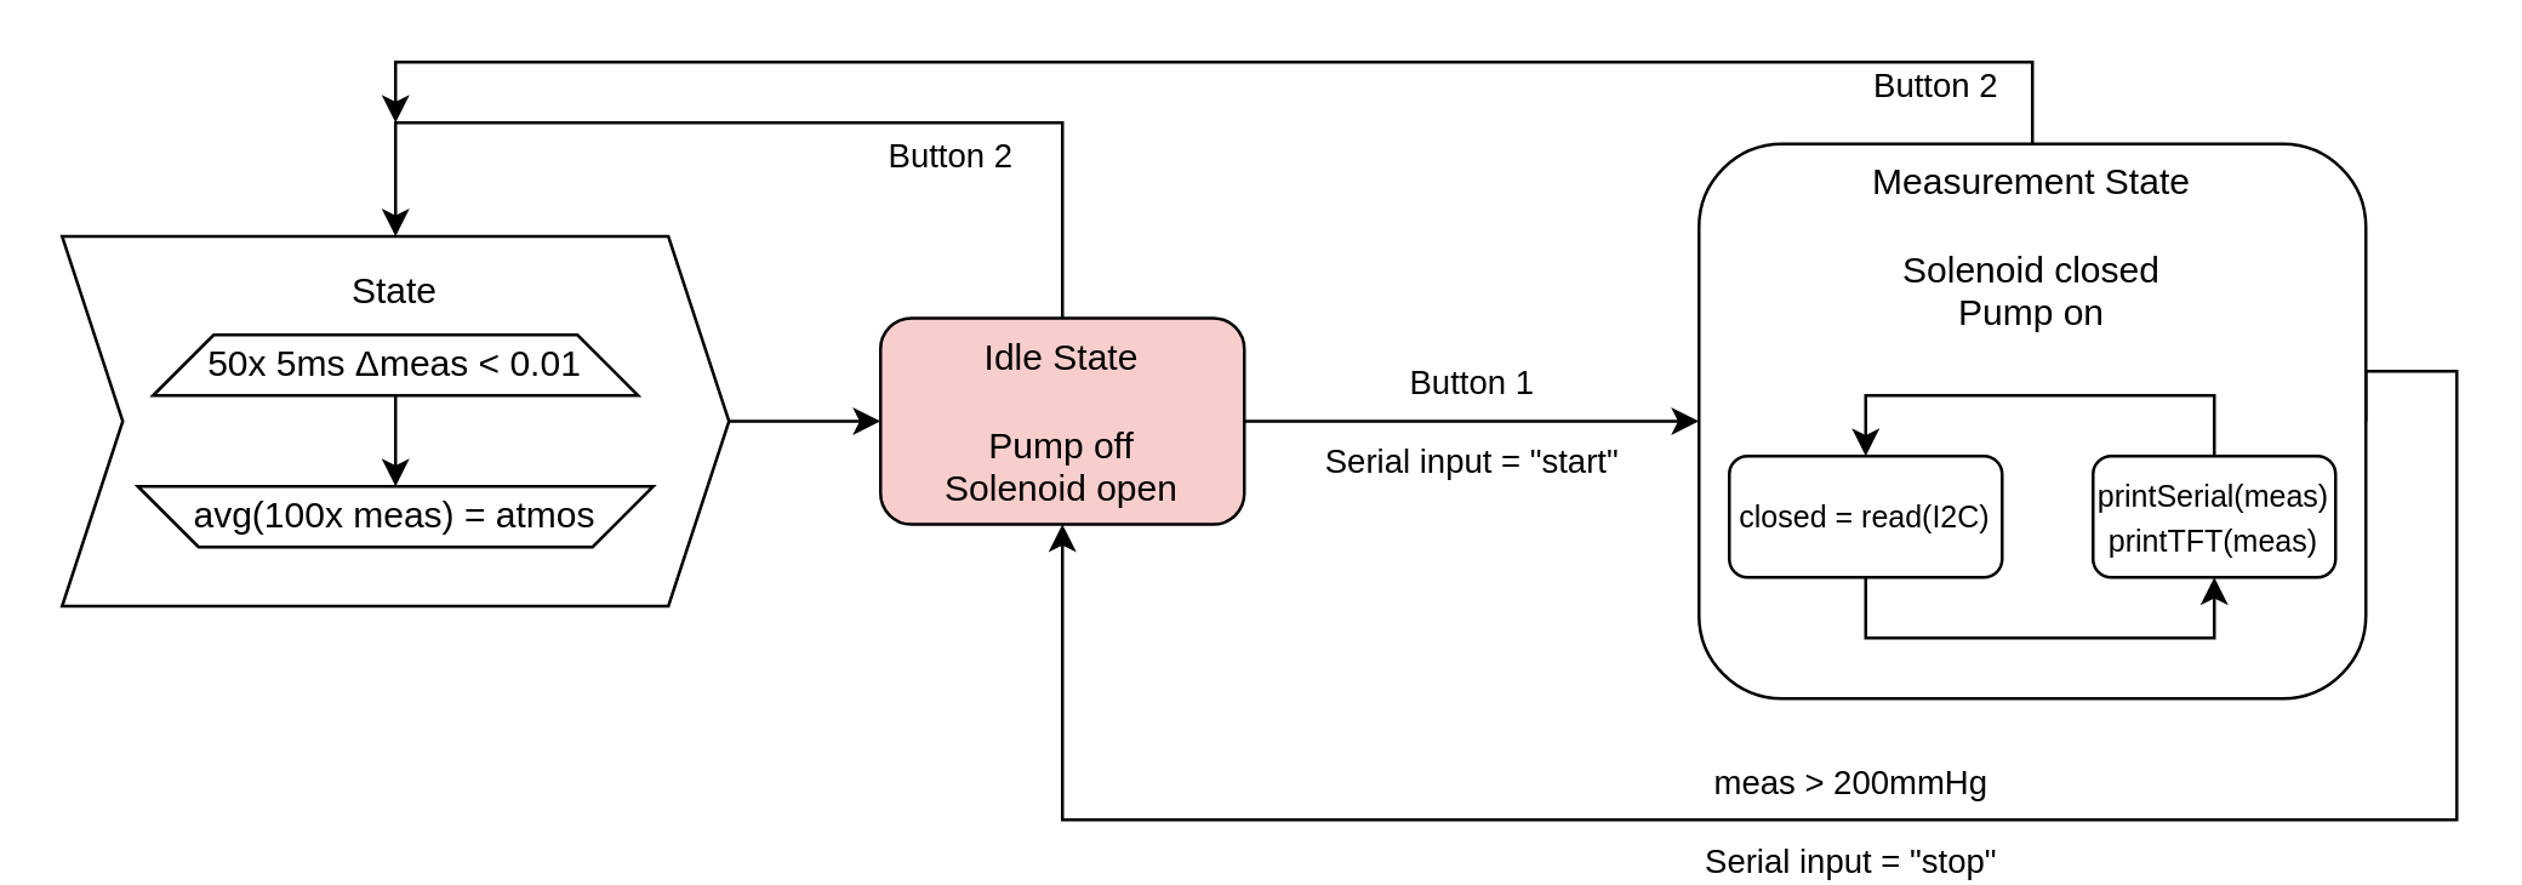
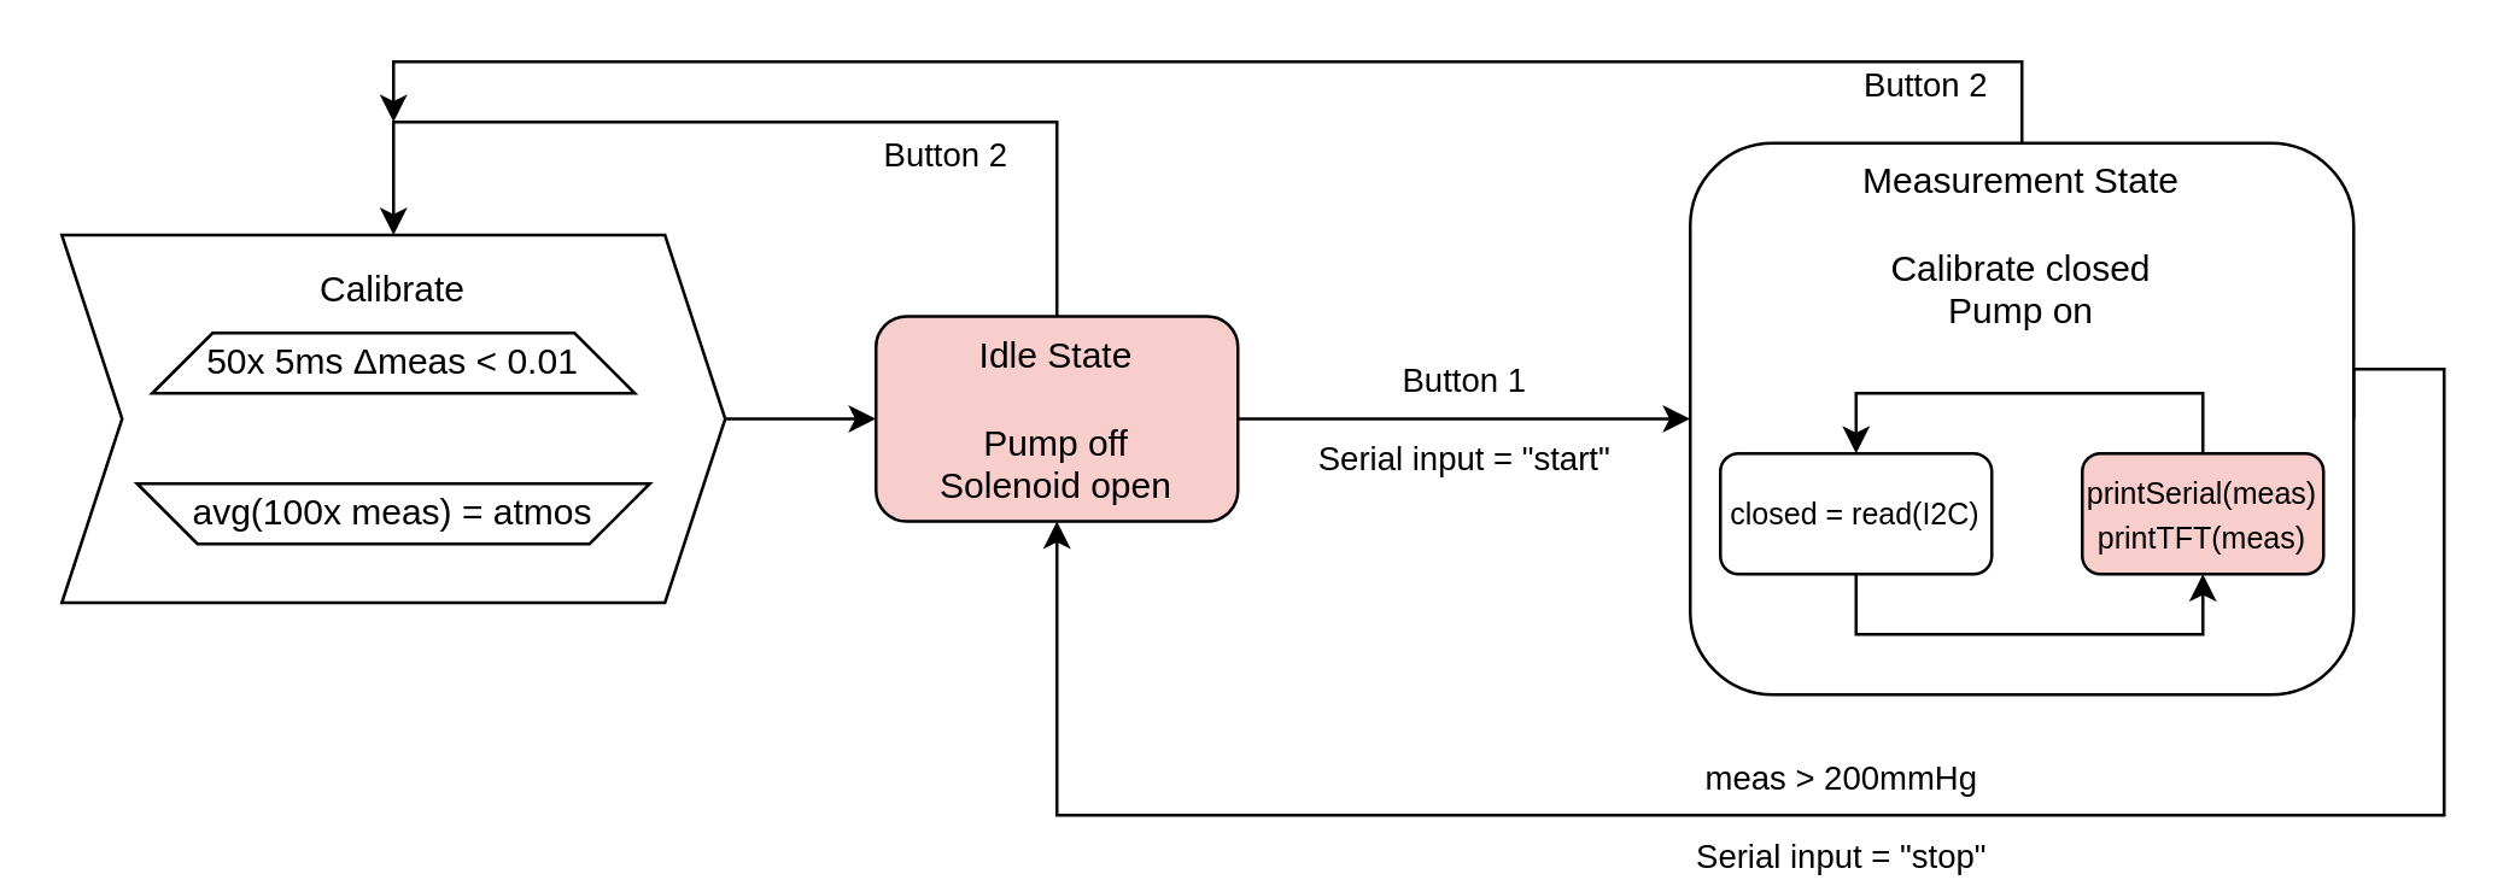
- <mxCell id="3" value="&lt;div&gt;State&lt;/div&gt;&lt;div&gt;&lt;br&gt;&lt;/div&gt;&lt;div&gt;&lt;br&gt;&lt;/div&gt;&lt;div&gt;&lt;br&gt;&lt;/div&gt;&lt;div&gt;&lt;br&gt;&lt;/div&gt;&lt;div&gt;&lt;br&gt;&lt;/div&gt;&lt;div&gt;&lt;br&gt;&lt;/div&gt;" style="shape=step;perimeter=stepPerimeter;whiteSpace=wrap;html=1;fixedSize=1;" parent="1" vertex="1"><mxGeometry x="20" y="77.5" width="220" height="122" as="geometry" /></mxCell>
+ <mxCell id="3" value="&lt;div&gt;Calibrate&lt;/div&gt;&lt;div&gt;&lt;br&gt;&lt;/div&gt;&lt;div&gt;&lt;br&gt;&lt;/div&gt;&lt;div&gt;&lt;br&gt;&lt;/div&gt;&lt;div&gt;&lt;br&gt;&lt;/div&gt;&lt;div&gt;&lt;br&gt;&lt;/div&gt;&lt;div&gt;&lt;br&gt;&lt;/div&gt;" style="shape=step;perimeter=stepPerimeter;whiteSpace=wrap;html=1;fixedSize=1;" parent="1" vertex="1"><mxGeometry x="20" y="77.5" width="220" height="122" as="geometry" /></mxCell>
- <mxCell id="14" value="&lt;div&gt;Measurement State&lt;/div&gt;&lt;div&gt;&lt;br&gt;&lt;/div&gt;&lt;div&gt;Solenoid closed&lt;/div&gt;&lt;div&gt;Pump on&lt;/div&gt;&lt;div&gt;&lt;br&gt;&lt;/div&gt;&lt;div&gt;&lt;br&gt;&lt;/div&gt;&lt;div&gt;&lt;br&gt;&lt;/div&gt;&lt;div&gt;&lt;br&gt;&lt;/div&gt;&lt;div&gt;&lt;br&gt;&lt;/div&gt;&lt;div&gt;&lt;br&gt;&lt;/div&gt;&lt;div&gt;&lt;br&gt;&lt;/div&gt;&lt;div&gt;&lt;br&gt;&lt;/div&gt;" style="rounded=1;whiteSpace=wrap;html=1;" parent="1" vertex="1"><mxGeometry x="560" y="47" width="220" height="183" as="geometry" /></mxCell>
+ <mxCell id="14" value="&lt;div&gt;Measurement State&lt;/div&gt;&lt;div&gt;&lt;br&gt;&lt;/div&gt;&lt;div&gt;Calibrate closed&lt;/div&gt;&lt;div&gt;Pump on&lt;/div&gt;&lt;div&gt;&lt;br&gt;&lt;/div&gt;&lt;div&gt;&lt;br&gt;&lt;/div&gt;&lt;div&gt;&lt;br&gt;&lt;/div&gt;&lt;div&gt;&lt;br&gt;&lt;/div&gt;&lt;div&gt;&lt;br&gt;&lt;/div&gt;&lt;div&gt;&lt;br&gt;&lt;/div&gt;&lt;div&gt;&lt;br&gt;&lt;/div&gt;&lt;div&gt;&lt;br&gt;&lt;/div&gt;" style="rounded=1;whiteSpace=wrap;html=1;" parent="1" vertex="1"><mxGeometry x="560" y="47" width="220" height="183" as="geometry" /></mxCell>
- <mxCell id="4" value="" style="edgeStyle=orthogonalEdgeStyle;rounded=0;orthogonalLoop=1;jettySize=auto;html=1;" parent="1" source="5" target="6" edge="1"><mxGeometry relative="1" as="geometry" /></mxCell>
- <mxCell id="16" value="&lt;div&gt;&lt;font style=&quot;font-size: 10px;&quot;&gt;printSerial(meas)&lt;/font&gt;&lt;/div&gt;&lt;div&gt;&lt;font style=&quot;font-size: 10px;&quot;&gt;printTFT(meas)&lt;/font&gt;&lt;/div&gt;" style="rounded=1;whiteSpace=wrap;html=1;" parent="1" vertex="1"><mxGeometry x="690" y="150" width="80" height="40" as="geometry" /></mxCell>
+ <mxCell id="16" value="&lt;div&gt;&lt;font style=&quot;font-size: 10px;&quot;&gt;printSerial(meas)&lt;/font&gt;&lt;/div&gt;&lt;div&gt;&lt;font style=&quot;font-size: 10px;&quot;&gt;printTFT(meas)&lt;/font&gt;&lt;/div&gt;" style="rounded=1;whiteSpace=wrap;html=1;fillColor=#f8cecc;" parent="1" vertex="1"><mxGeometry x="690" y="150" width="80" height="40" as="geometry" /></mxCell>
